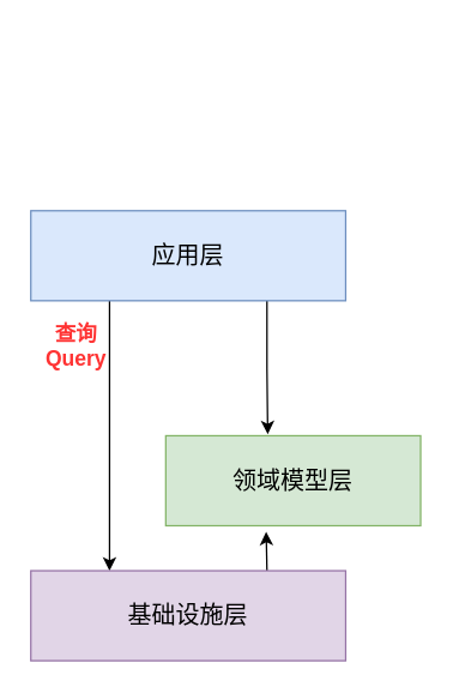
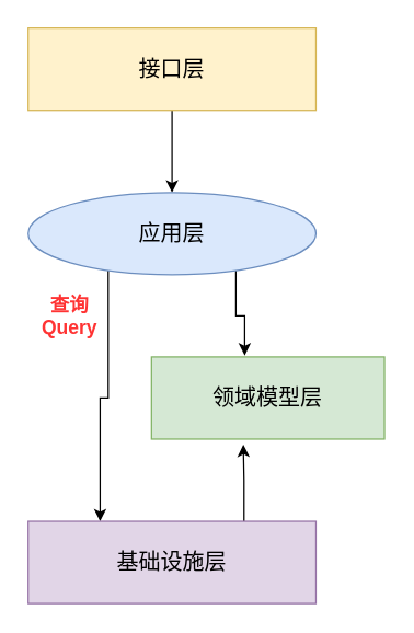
+ <mxCell id="3" value="接口层" style="rounded=0;whiteSpace=wrap;html=1;fontSize=16;fillColor=#fff2cc;strokeColor=#d6b656;" parent="1" vertex="1"><mxGeometry x="20" y="20" width="210" height="60" as="geometry" /></mxCell>
+ <mxCell id="2" style="edgeStyle=orthogonalEdgeStyle;rounded=0;orthogonalLoop=1;jettySize=auto;html=1;exitX=0.5;exitY=1;exitDx=0;exitDy=0;entryX=0.5;entryY=0;entryDx=0;entryDy=0;fontSize=16;" parent="1" source="3" target="6" edge="1"><mxGeometry relative="1" as="geometry" /></mxCell>
- <mxCell id="6" value="应用层" style="rounded=0;whiteSpace=wrap;html=1;fontSize=16;fillColor=#dae8fc;strokeColor=#6c8ebf;" parent="1" vertex="1"><mxGeometry x="20" y="140" width="210" height="60" as="geometry" /></mxCell>
+ <mxCell id="6" value="应用层" style="ellipse;whiteSpace=wrap;html=1;fontSize=16;fillColor=#dae8fc;strokeColor=#6c8ebf;" parent="1" vertex="1"><mxGeometry x="20" y="140" width="210" height="60" as="geometry" /></mxCell>
- <mxCell id="9" value="领域模型层" style="rounded=0;whiteSpace=wrap;html=1;fontSize=16;fillColor=#d5e8d4;strokeColor=#82b366;" parent="1" vertex="1"><mxGeometry x="110" y="290" width="170" height="60" as="geometry" /></mxCell>
+ <mxCell id="9" value="领域模型层" style="rounded=0;whiteSpace=wrap;html=1;fontSize=16;fillColor=#d5e8d4;strokeColor=#82b366;" parent="1" vertex="1"><mxGeometry x="110" y="260" width="170" height="60" as="geometry" /></mxCell>
